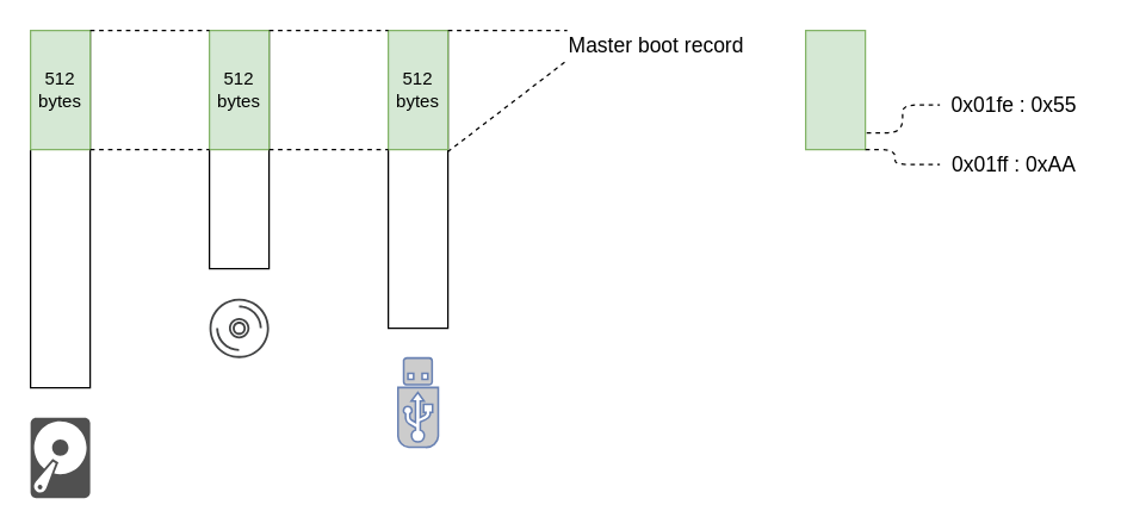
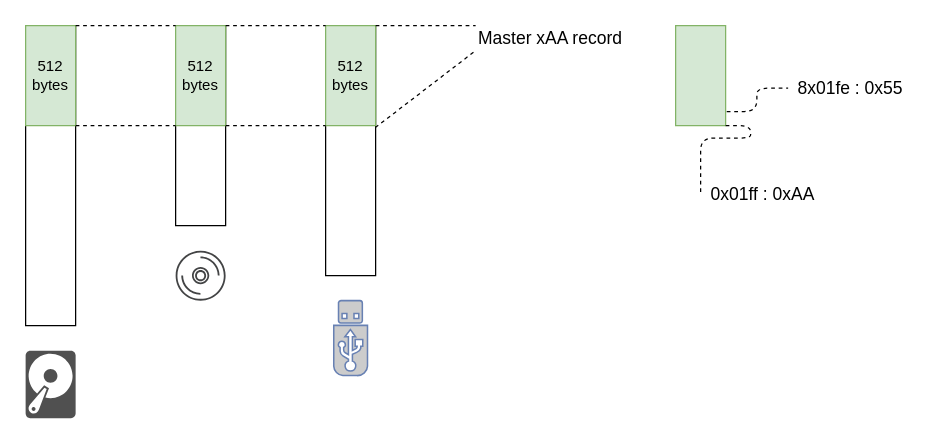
- <mxCell id="5" value="Master boot record" style="text;html=1;strokeColor=none;fillColor=none;align=center;verticalAlign=middle;whiteSpace=wrap;rounded=0;fontSize=14;" vertex="1" parent="1"><mxGeometry x="380" y="20" width="120" height="20" as="geometry" /></mxCell>
+ <mxCell id="5" value="Master xAA record" style="text;html=1;strokeColor=none;fillColor=none;align=center;verticalAlign=middle;whiteSpace=wrap;rounded=0;fontSize=14;" vertex="1" parent="1"><mxGeometry x="380" y="20" width="120" height="20" as="geometry" /></mxCell>
- <mxCell id="23" value="0x01fe : 0x55" style="text;html=1;strokeColor=none;fillColor=none;align=center;verticalAlign=middle;whiteSpace=wrap;rounded=0;fontSize=14;" vertex="1" parent="1"><mxGeometry x="630" y="60" width="100" height="20" as="geometry" /></mxCell>
+ <mxCell id="23" value="8x01fe : 0x55" style="text;html=1;strokeColor=none;fillColor=none;align=center;verticalAlign=middle;whiteSpace=wrap;rounded=0;fontSize=14;" vertex="1" parent="1"><mxGeometry x="630" y="60" width="100" height="20" as="geometry" /></mxCell>
- <mxCell id="24" value="0x01ff&amp;nbsp;: 0xAA" style="text;html=1;strokeColor=none;fillColor=none;align=center;verticalAlign=middle;whiteSpace=wrap;rounded=0;fontSize=14;" vertex="1" parent="1"><mxGeometry x="630" y="100" width="100" height="20" as="geometry" /></mxCell>
+ <mxCell id="24" value="0x01ff&amp;nbsp;: 0xAA" style="text;html=1;strokeColor=none;fillColor=none;align=center;verticalAlign=middle;whiteSpace=wrap;rounded=0;fontSize=14;" vertex="1" parent="1"><mxGeometry x="560" y="145" width="100" height="20" as="geometry" /></mxCell>
